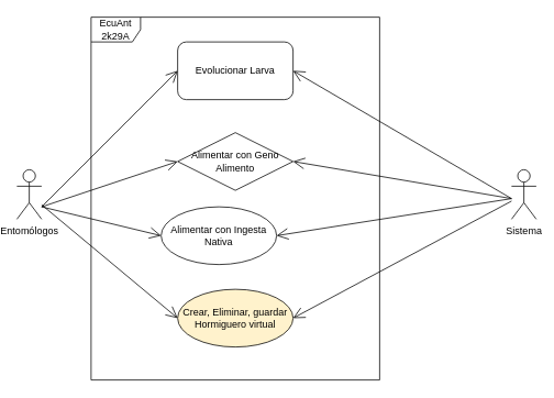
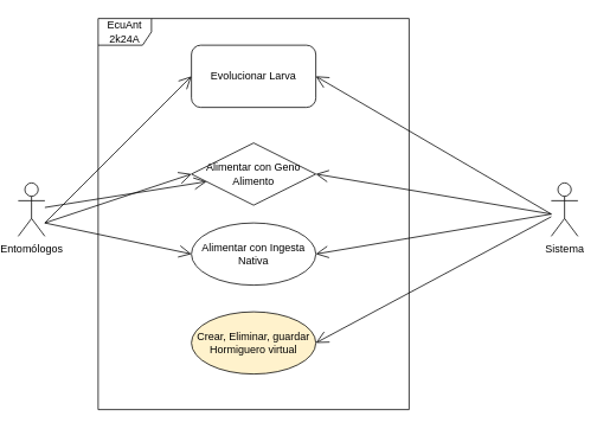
- <mxCell id="3" value="EcuAnt 2k29A" style="shape=umlFrame;whiteSpace=wrap;html=1;" parent="1" vertex="1"><mxGeometry x="110" y="20" width="350" height="440" as="geometry" /></mxCell>
+ <mxCell id="3" value="EcuAnt 2k24A" style="shape=umlFrame;whiteSpace=wrap;html=1;" parent="1" vertex="1"><mxGeometry x="110" y="20" width="350" height="440" as="geometry" /></mxCell>
- <mxCell id="8" value="Alimentar con Ingesta Nativa" style="ellipse;whiteSpace=wrap;html=1;" vertex="1" parent="1"><mxGeometry x="195" y="250" width="140" height="70" as="geometry" /></mxCell>
+ <mxCell id="8" value="Alimentar con Ingesta Nativa" style="ellipse;whiteSpace=wrap;html=1;" vertex="1" parent="1"><mxGeometry x="215" y="250" width="140" height="70" as="geometry" /></mxCell>
- <mxCell id="6" value="" style="endArrow=open;endFill=1;endSize=12;html=1;entryX=0;entryY=0.5;entryDx=0;entryDy=0;" parent="1" source="2" target="4" edge="1"><mxGeometry width="160" relative="1" as="geometry"><mxPoint x="230" y="250" as="sourcePoint" /><mxPoint x="390" y="250" as="targetPoint" /></mxGeometry></mxCell>
+ <mxCell id="6" value="" style="endArrow=open;endFill=1;endSize=12;html=1;" parent="1" source="2" target="10" edge="1"><mxGeometry width="160" relative="1" as="geometry"><mxPoint x="230" y="250" as="sourcePoint" /><mxPoint x="390" y="250" as="targetPoint" /></mxGeometry></mxCell>
